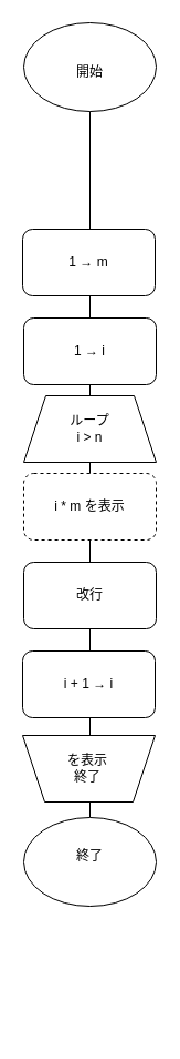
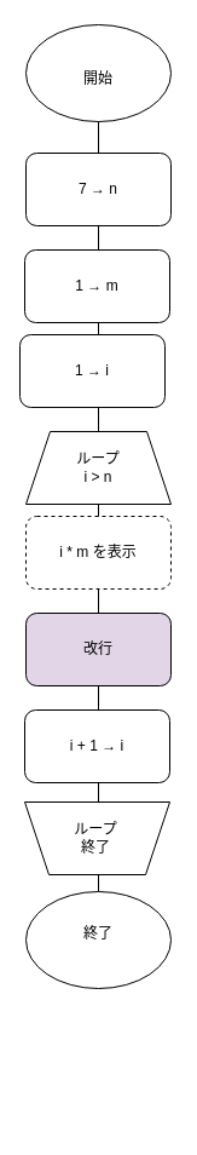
+ <mxCell id="9" value="7 → n" style="rounded=1;whiteSpace=wrap;html=1;" vertex="1" parent="1"><mxGeometry x="21" y="126" width="120" height="60" as="geometry" /></mxCell>
- <mxCell id="15" value="1 → i" style="rounded=1;whiteSpace=wrap;html=1;" vertex="1" parent="1"><mxGeometry x="21" y="286" width="120" height="60" as="geometry" /></mxCell>
+ <mxCell id="15" value="1 → i" style="rounded=1;whiteSpace=wrap;html=1;" vertex="1" parent="1"><mxGeometry x="16" y="276" width="120" height="60" as="geometry" /></mxCell>
- <mxCell id="17" value="改行" style="rounded=1;whiteSpace=wrap;html=1;" vertex="1" parent="1"><mxGeometry x="21" y="506" width="120" height="60" as="geometry" /></mxCell>
+ <mxCell id="17" value="改行" style="rounded=1;whiteSpace=wrap;html=1;fillColor=#e1d5e7;" vertex="1" parent="1"><mxGeometry x="21" y="506" width="120" height="60" as="geometry" /></mxCell>
- <mxCell id="13" value="を表示&lt;div&gt;終了&lt;/div&gt;" style="text;html=1;align=center;verticalAlign=middle;whiteSpace=wrap;rounded=0;" vertex="1" parent="11"><mxGeometry x="29" y="-195" width="60" height="30" as="geometry" /></mxCell>
+ <mxCell id="13" value="ループ&lt;div&gt;終了&lt;/div&gt;" style="text;html=1;align=center;verticalAlign=middle;whiteSpace=wrap;rounded=0;" vertex="1" parent="11"><mxGeometry x="29" y="-195" width="60" height="30" as="geometry" /></mxCell>
